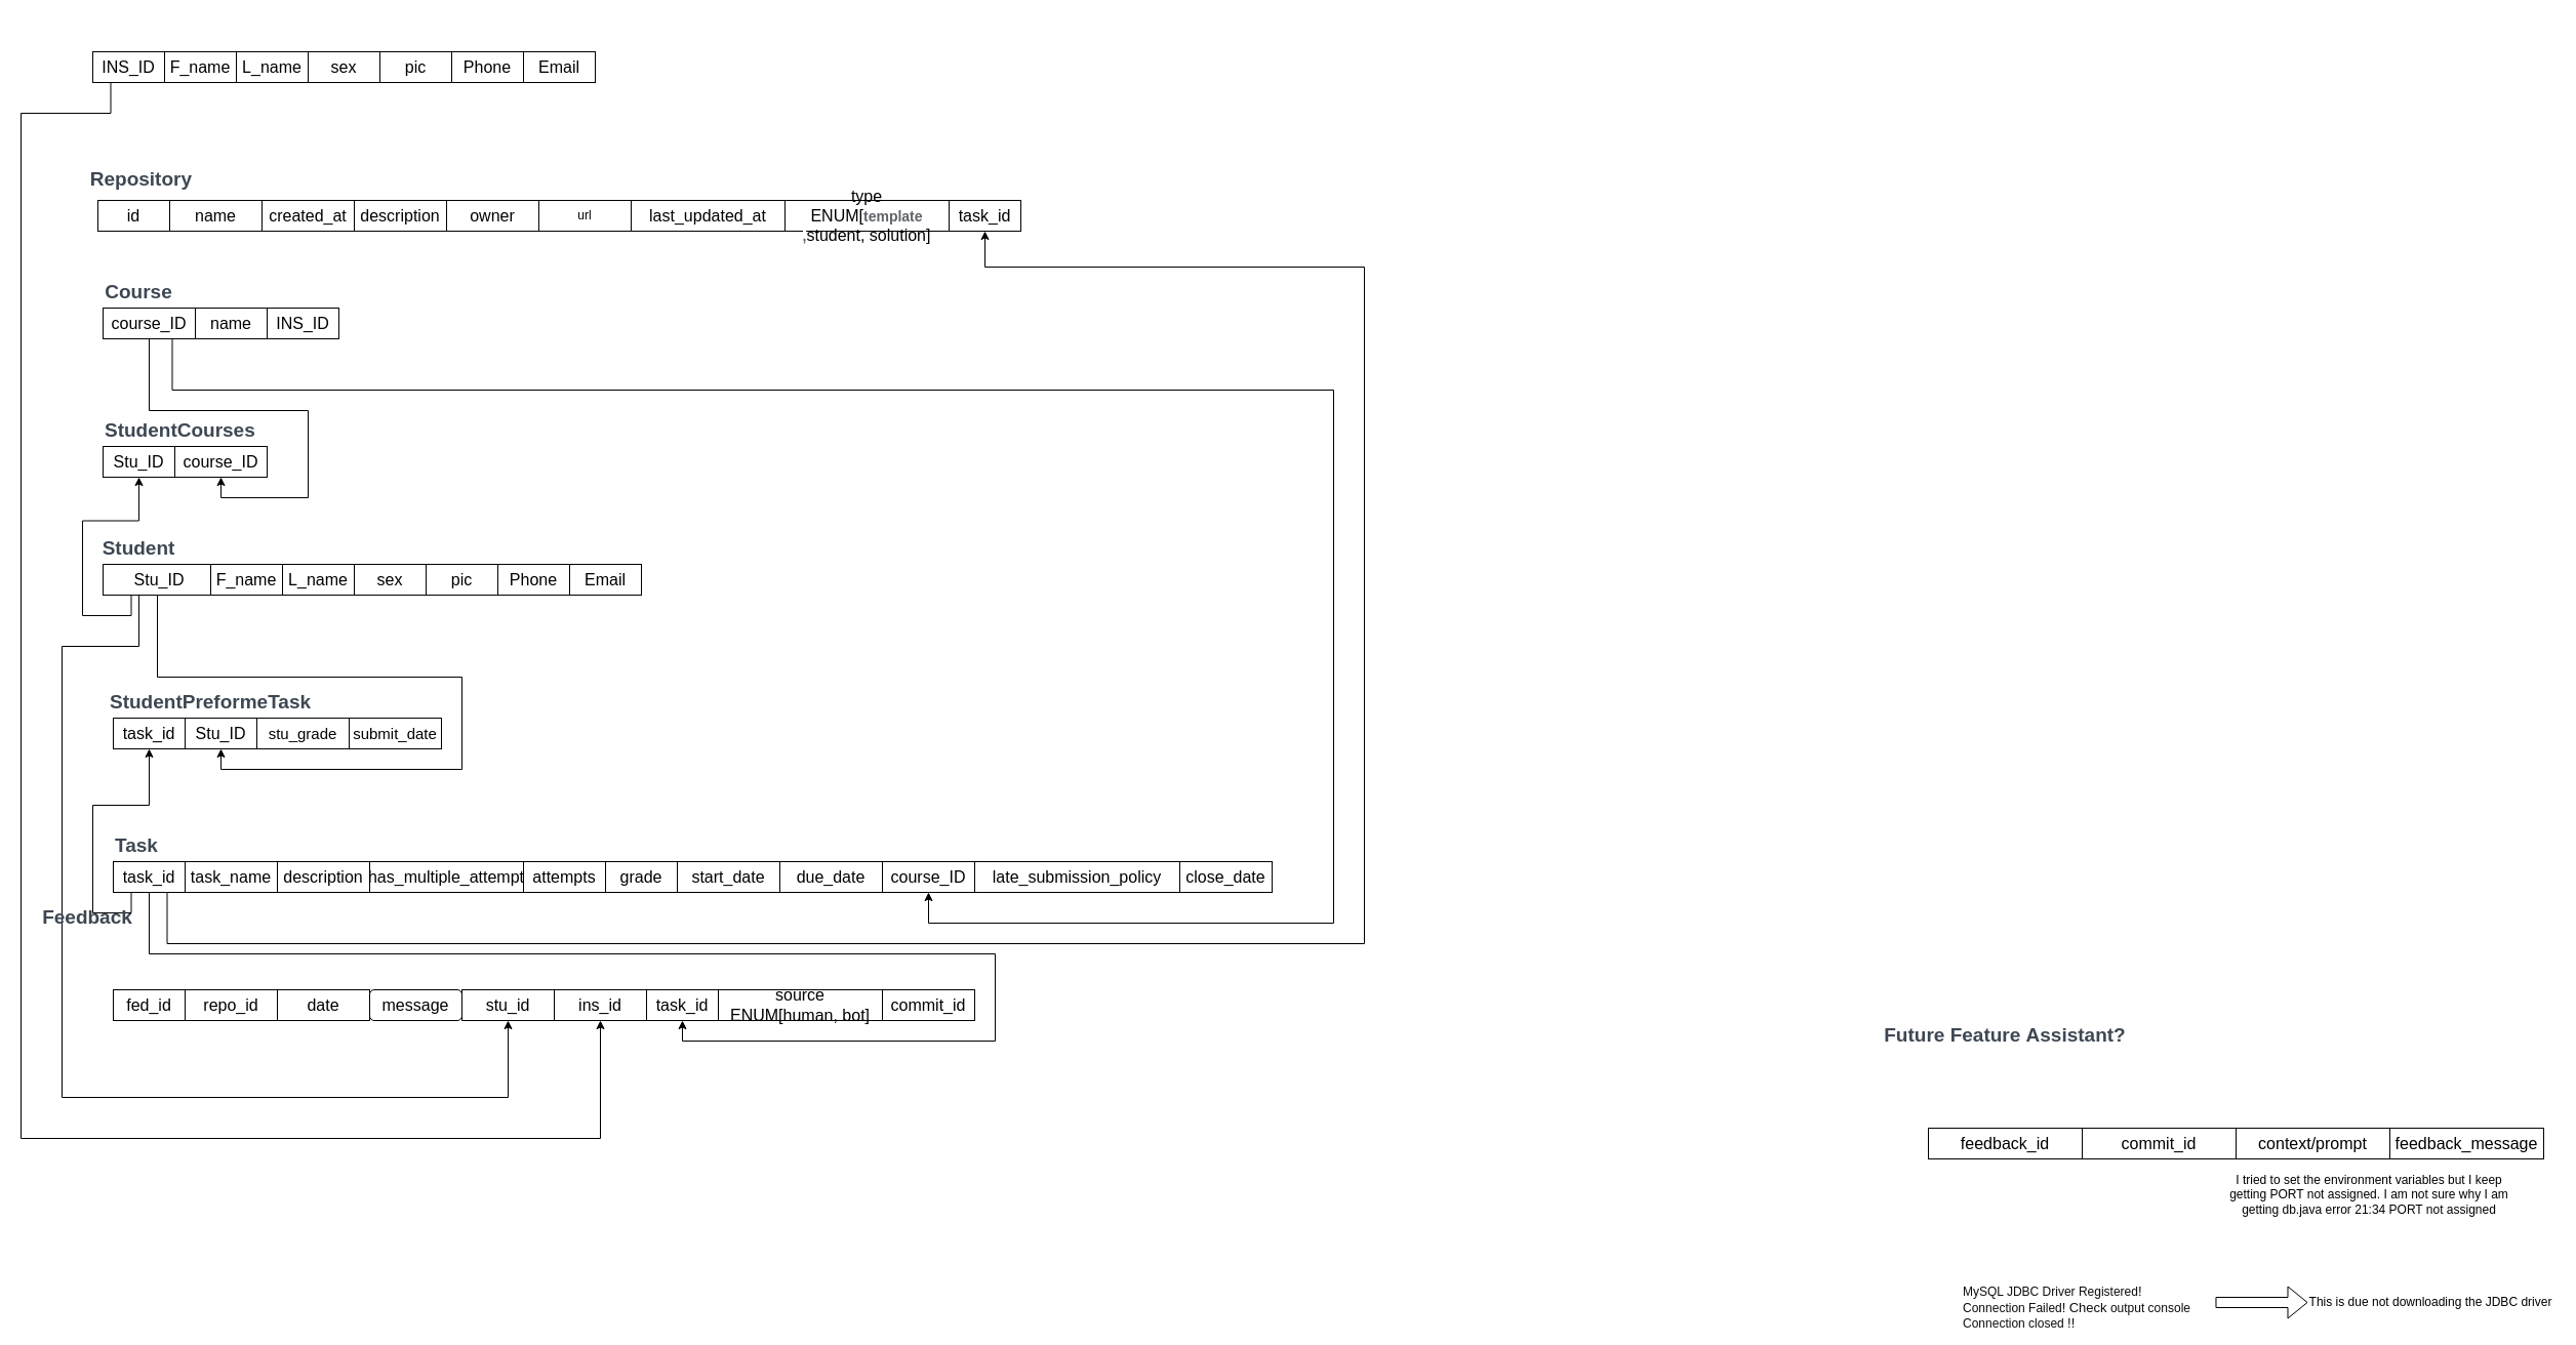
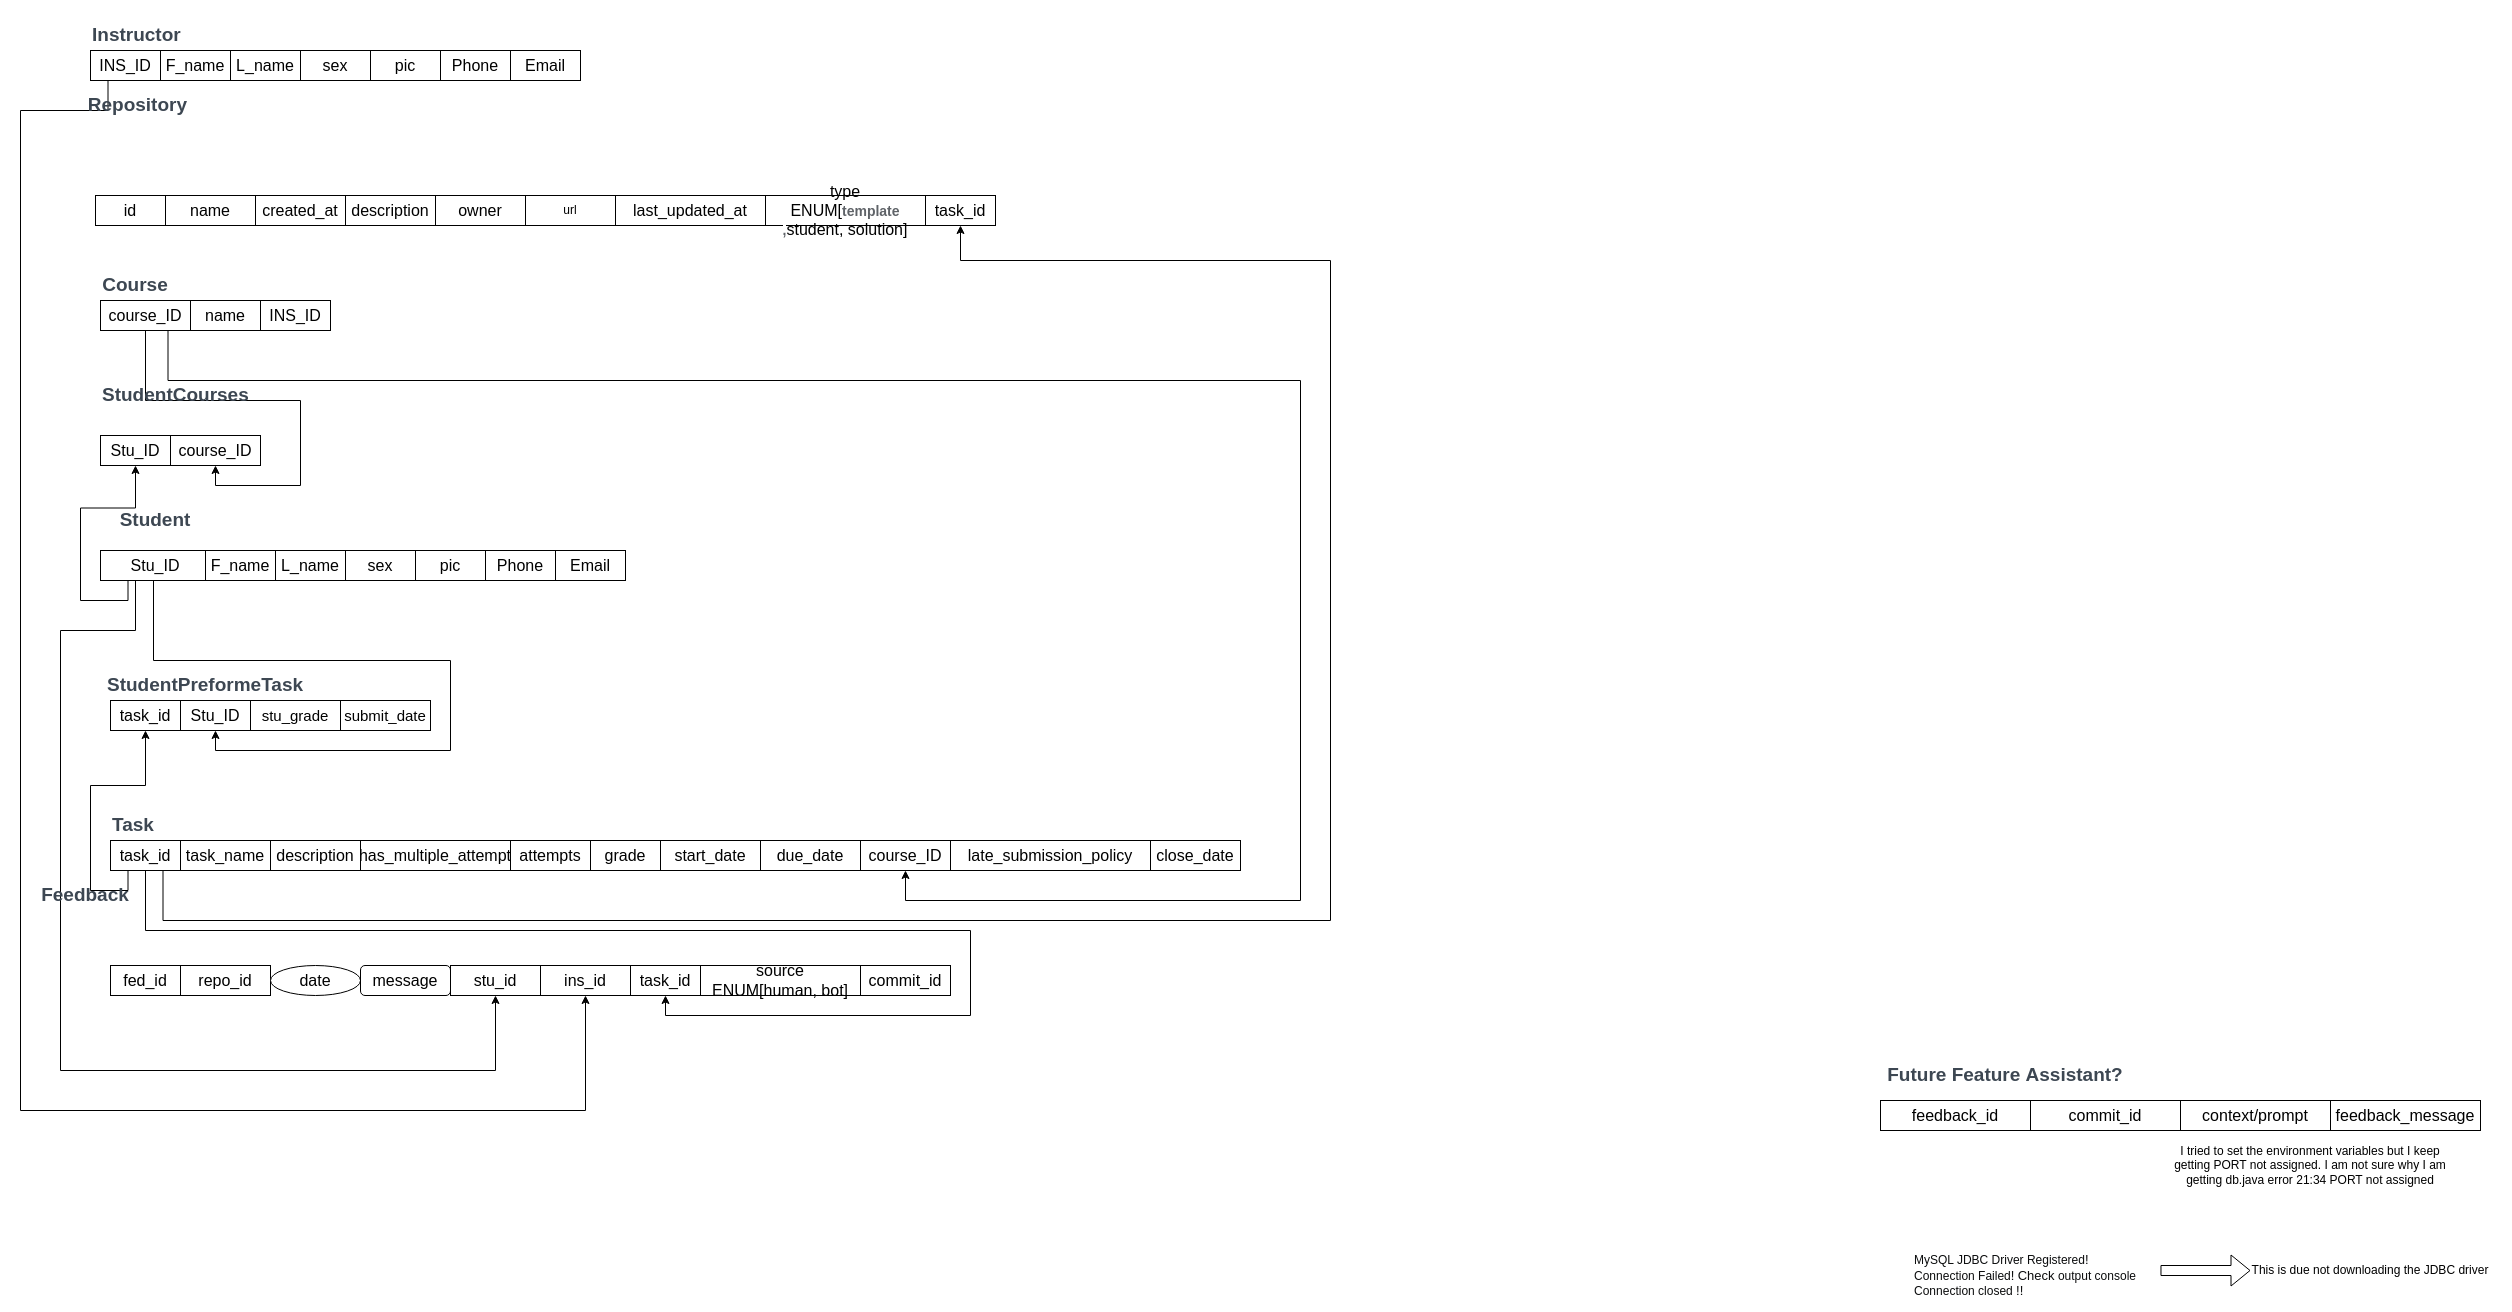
+ <mxCell id="40" value="&lt;span style=&quot;color: rgb(61, 71, 82);&quot;&gt;&lt;font style=&quot;font-size: 19px;&quot;&gt;Instructor&lt;/font&gt;&lt;/span&gt;" style="text;html=1;align=left;verticalAlign=middle;whiteSpace=wrap;rounded=0;fontStyle=1" parent="1" vertex="1"><mxGeometry x="90" y="20" width="100" height="30" as="geometry" /></mxCell>
- <mxCell id="66" value="&lt;span style=&quot;color: rgb(61, 71, 82);&quot;&gt;&lt;font style=&quot;font-size: 19px;&quot;&gt;Repository&amp;nbsp;&lt;/font&gt;&lt;/span&gt;" style="text;html=1;align=center;verticalAlign=middle;whiteSpace=wrap;rounded=0;fontStyle=1" parent="1" vertex="1"><mxGeometry x="90" y="160" width="100" height="30" as="geometry" /></mxCell>
+ <mxCell id="66" value="&lt;span style=&quot;color: rgb(61, 71, 82);&quot;&gt;&lt;font style=&quot;font-size: 19px;&quot;&gt;Repository&amp;nbsp;&lt;/font&gt;&lt;/span&gt;" style="text;html=1;align=center;verticalAlign=middle;whiteSpace=wrap;rounded=0;fontStyle=1" parent="1" vertex="1"><mxGeometry x="90" y="90" width="100" height="30" as="geometry" /></mxCell>
- <mxCell id="50" value="&lt;span style=&quot;color: rgb(61, 71, 82);&quot;&gt;&lt;font style=&quot;font-size: 19px;&quot;&gt;StudentCourses&lt;/font&gt;&lt;/span&gt;" style="text;html=1;align=left;verticalAlign=middle;whiteSpace=wrap;rounded=0;fontStyle=1" parent="1" vertex="1"><mxGeometry x="100" y="405" width="180" height="30" as="geometry" /></mxCell>
+ <mxCell id="50" value="&lt;span style=&quot;color: rgb(61, 71, 82);&quot;&gt;&lt;font style=&quot;font-size: 19px;&quot;&gt;StudentCourses&lt;/font&gt;&lt;/span&gt;" style="text;html=1;align=left;verticalAlign=middle;whiteSpace=wrap;rounded=0;fontStyle=1" parent="1" vertex="1"><mxGeometry x="100" y="380" width="180" height="30" as="geometry" /></mxCell>
- <mxCell id="41" value="&lt;span style=&quot;color: rgb(61, 71, 82);&quot;&gt;&lt;font style=&quot;font-size: 19px;&quot;&gt;Student&lt;/font&gt;&lt;/span&gt;" style="text;html=1;align=center;verticalAlign=middle;whiteSpace=wrap;rounded=0;fontStyle=1" parent="1" vertex="1"><mxGeometry x="85" y="520" width="100" height="30" as="geometry" /></mxCell>
+ <mxCell id="41" value="&lt;span style=&quot;color: rgb(61, 71, 82);&quot;&gt;&lt;font style=&quot;font-size: 19px;&quot;&gt;Student&lt;/font&gt;&lt;/span&gt;" style="text;html=1;align=center;verticalAlign=middle;whiteSpace=wrap;rounded=0;fontStyle=1" parent="1" vertex="1"><mxGeometry x="105" y="505" width="100" height="30" as="geometry" /></mxCell>
- <mxCell id="36" value="&lt;span style=&quot;font-size: 16px;&quot;&gt;date&lt;/span&gt;" style="rounded=0;whiteSpace=wrap;html=1;" parent="1" vertex="1"><mxGeometry x="270" y="965" width="90" height="30" as="geometry" /></mxCell>
+ <mxCell id="36" value="&lt;span style=&quot;font-size: 16px;&quot;&gt;date&lt;/span&gt;" style="ellipse;whiteSpace=wrap;html=1;" parent="1" vertex="1"><mxGeometry x="270" y="965" width="90" height="30" as="geometry" /></mxCell>
- <mxCell id="74" value="&lt;div&gt;&lt;span style=&quot;color: rgb(61, 71, 82);&quot;&gt;&lt;font style=&quot;font-size: 19px;&quot;&gt;Future Feature&amp;nbsp;&lt;/font&gt;&lt;/span&gt;&lt;span style=&quot;font-size: 19px; color: rgb(61, 71, 82); background-color: initial;&quot;&gt;Assistant?&lt;/span&gt;&lt;/div&gt;" style="text;html=1;align=center;verticalAlign=middle;whiteSpace=wrap;rounded=0;fontStyle=1" parent="1" vertex="1"><mxGeometry x="1810" y="995" width="290" height="30" as="geometry" /></mxCell>
+ <mxCell id="74" value="&lt;div&gt;&lt;span style=&quot;color: rgb(61, 71, 82);&quot;&gt;&lt;font style=&quot;font-size: 19px;&quot;&gt;Future Feature&amp;nbsp;&lt;/font&gt;&lt;/span&gt;&lt;span style=&quot;font-size: 19px; color: rgb(61, 71, 82); background-color: initial;&quot;&gt;Assistant?&lt;/span&gt;&lt;/div&gt;" style="text;html=1;align=center;verticalAlign=middle;whiteSpace=wrap;rounded=0;fontStyle=1" parent="1" vertex="1"><mxGeometry x="1860" y="1060" width="290" height="30" as="geometry" /></mxCell>
